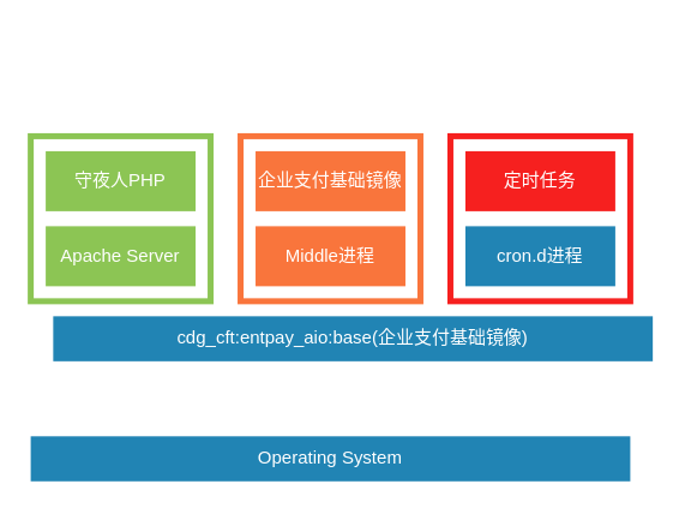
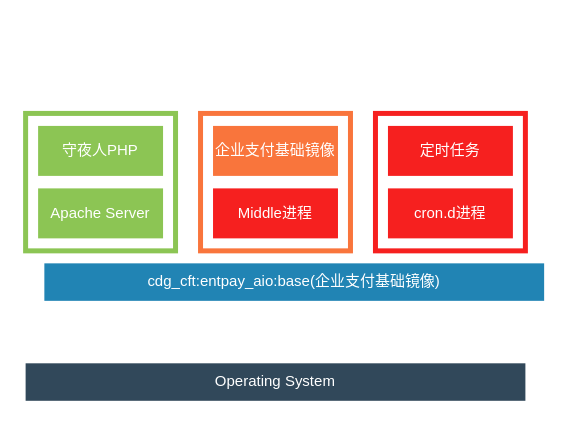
- <mxCell id="10" value="&lt;font color=&quot;#ffffff&quot;&gt;Middle进程&lt;/font&gt;" style="rounded=0;whiteSpace=wrap;html=1;shadow=0;glass=0;strokeWidth=4;strokeColor=none;fillColor=#F9753C;" vertex="1" parent="1"><mxGeometry x="170" y="150" width="100" height="40" as="geometry" /></mxCell>
+ <mxCell id="10" value="&lt;font color=&quot;#ffffff&quot;&gt;Middle进程&lt;/font&gt;" style="rounded=0;whiteSpace=wrap;html=1;shadow=0;glass=0;strokeWidth=4;strokeColor=none;fillColor=#f6201f;" vertex="1" parent="1"><mxGeometry x="170" y="150" width="100" height="40" as="geometry" /></mxCell>
- <mxCell id="12" value="&lt;font color=&quot;#ffffff&quot;&gt;cron.d进程&lt;/font&gt;" style="rounded=0;whiteSpace=wrap;html=1;shadow=0;glass=0;strokeWidth=4;strokeColor=none;fillColor=#2184b4;" vertex="1" parent="1"><mxGeometry x="310" y="150" width="100" height="40" as="geometry" /></mxCell>
+ <mxCell id="12" value="&lt;font color=&quot;#ffffff&quot;&gt;cron.d进程&lt;/font&gt;" style="rounded=0;whiteSpace=wrap;html=1;shadow=0;glass=0;strokeWidth=4;strokeColor=none;fillColor=#F6201F;" vertex="1" parent="1"><mxGeometry x="310" y="150" width="100" height="40" as="geometry" /></mxCell>
- <mxCell id="2" value="&lt;font color=&quot;#ffffff&quot;&gt;Operating System&lt;/font&gt;" style="rounded=0;whiteSpace=wrap;html=1;shadow=0;glass=0;strokeWidth=1;strokeColor=none;fillColor=#2184b4;" vertex="1" parent="1"><mxGeometry x="20" y="290" width="400" height="30" as="geometry" /></mxCell>
+ <mxCell id="2" value="&lt;font color=&quot;#ffffff&quot;&gt;Operating System&lt;/font&gt;" style="rounded=0;whiteSpace=wrap;html=1;shadow=0;glass=0;strokeWidth=1;strokeColor=none;fillColor=#31485A;" vertex="1" parent="1"><mxGeometry x="20" y="290" width="400" height="30" as="geometry" /></mxCell>
